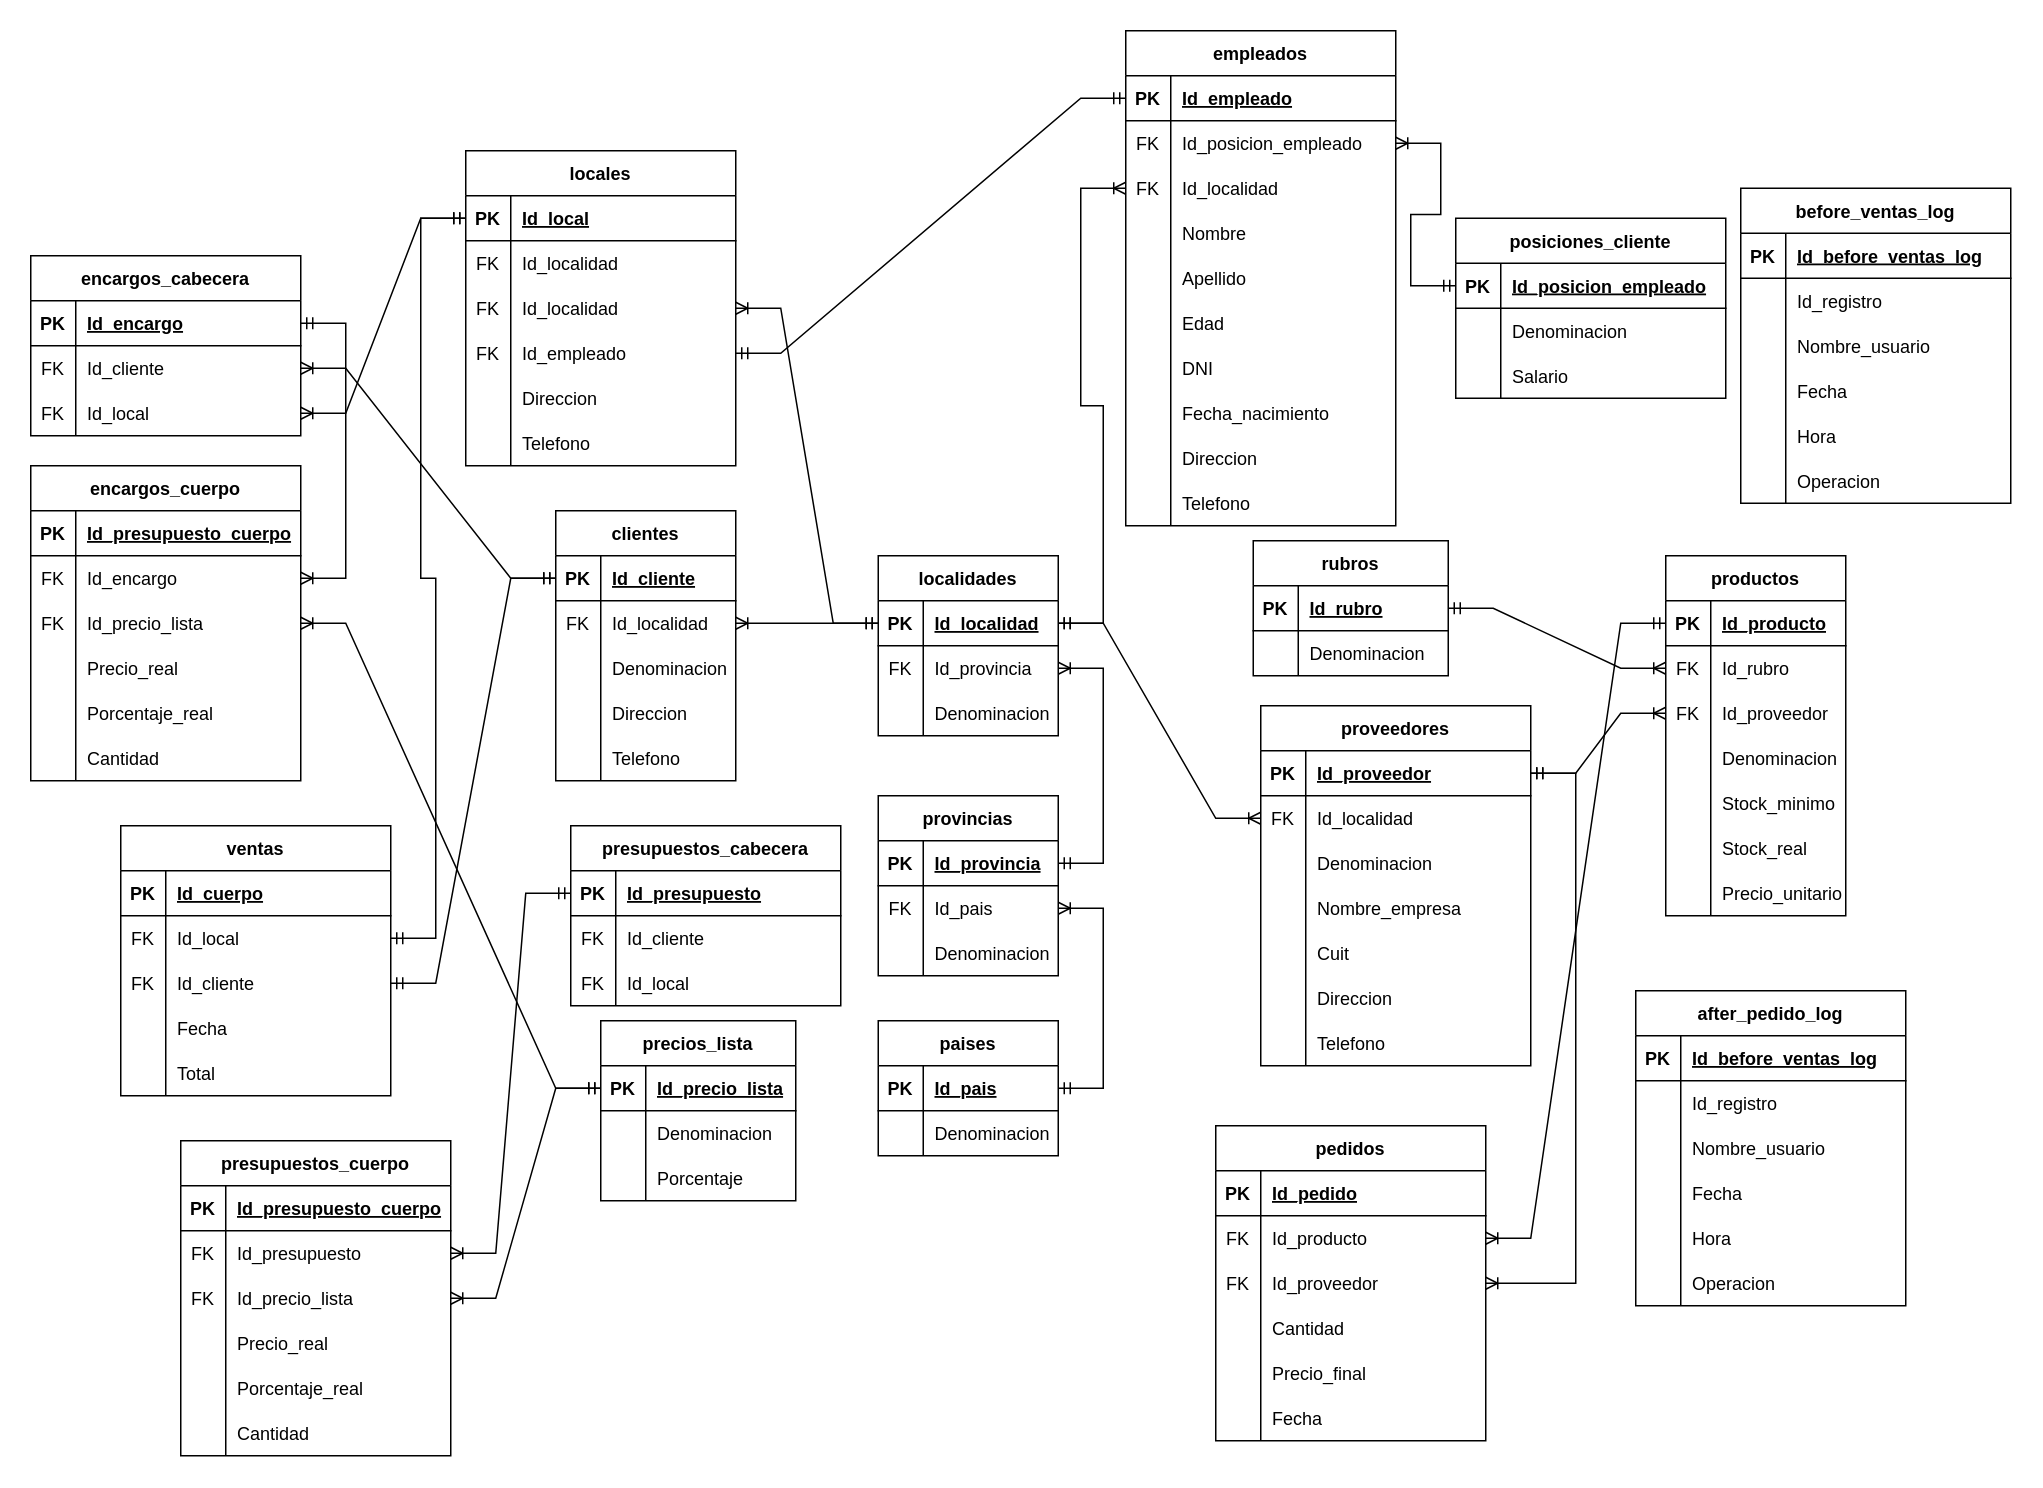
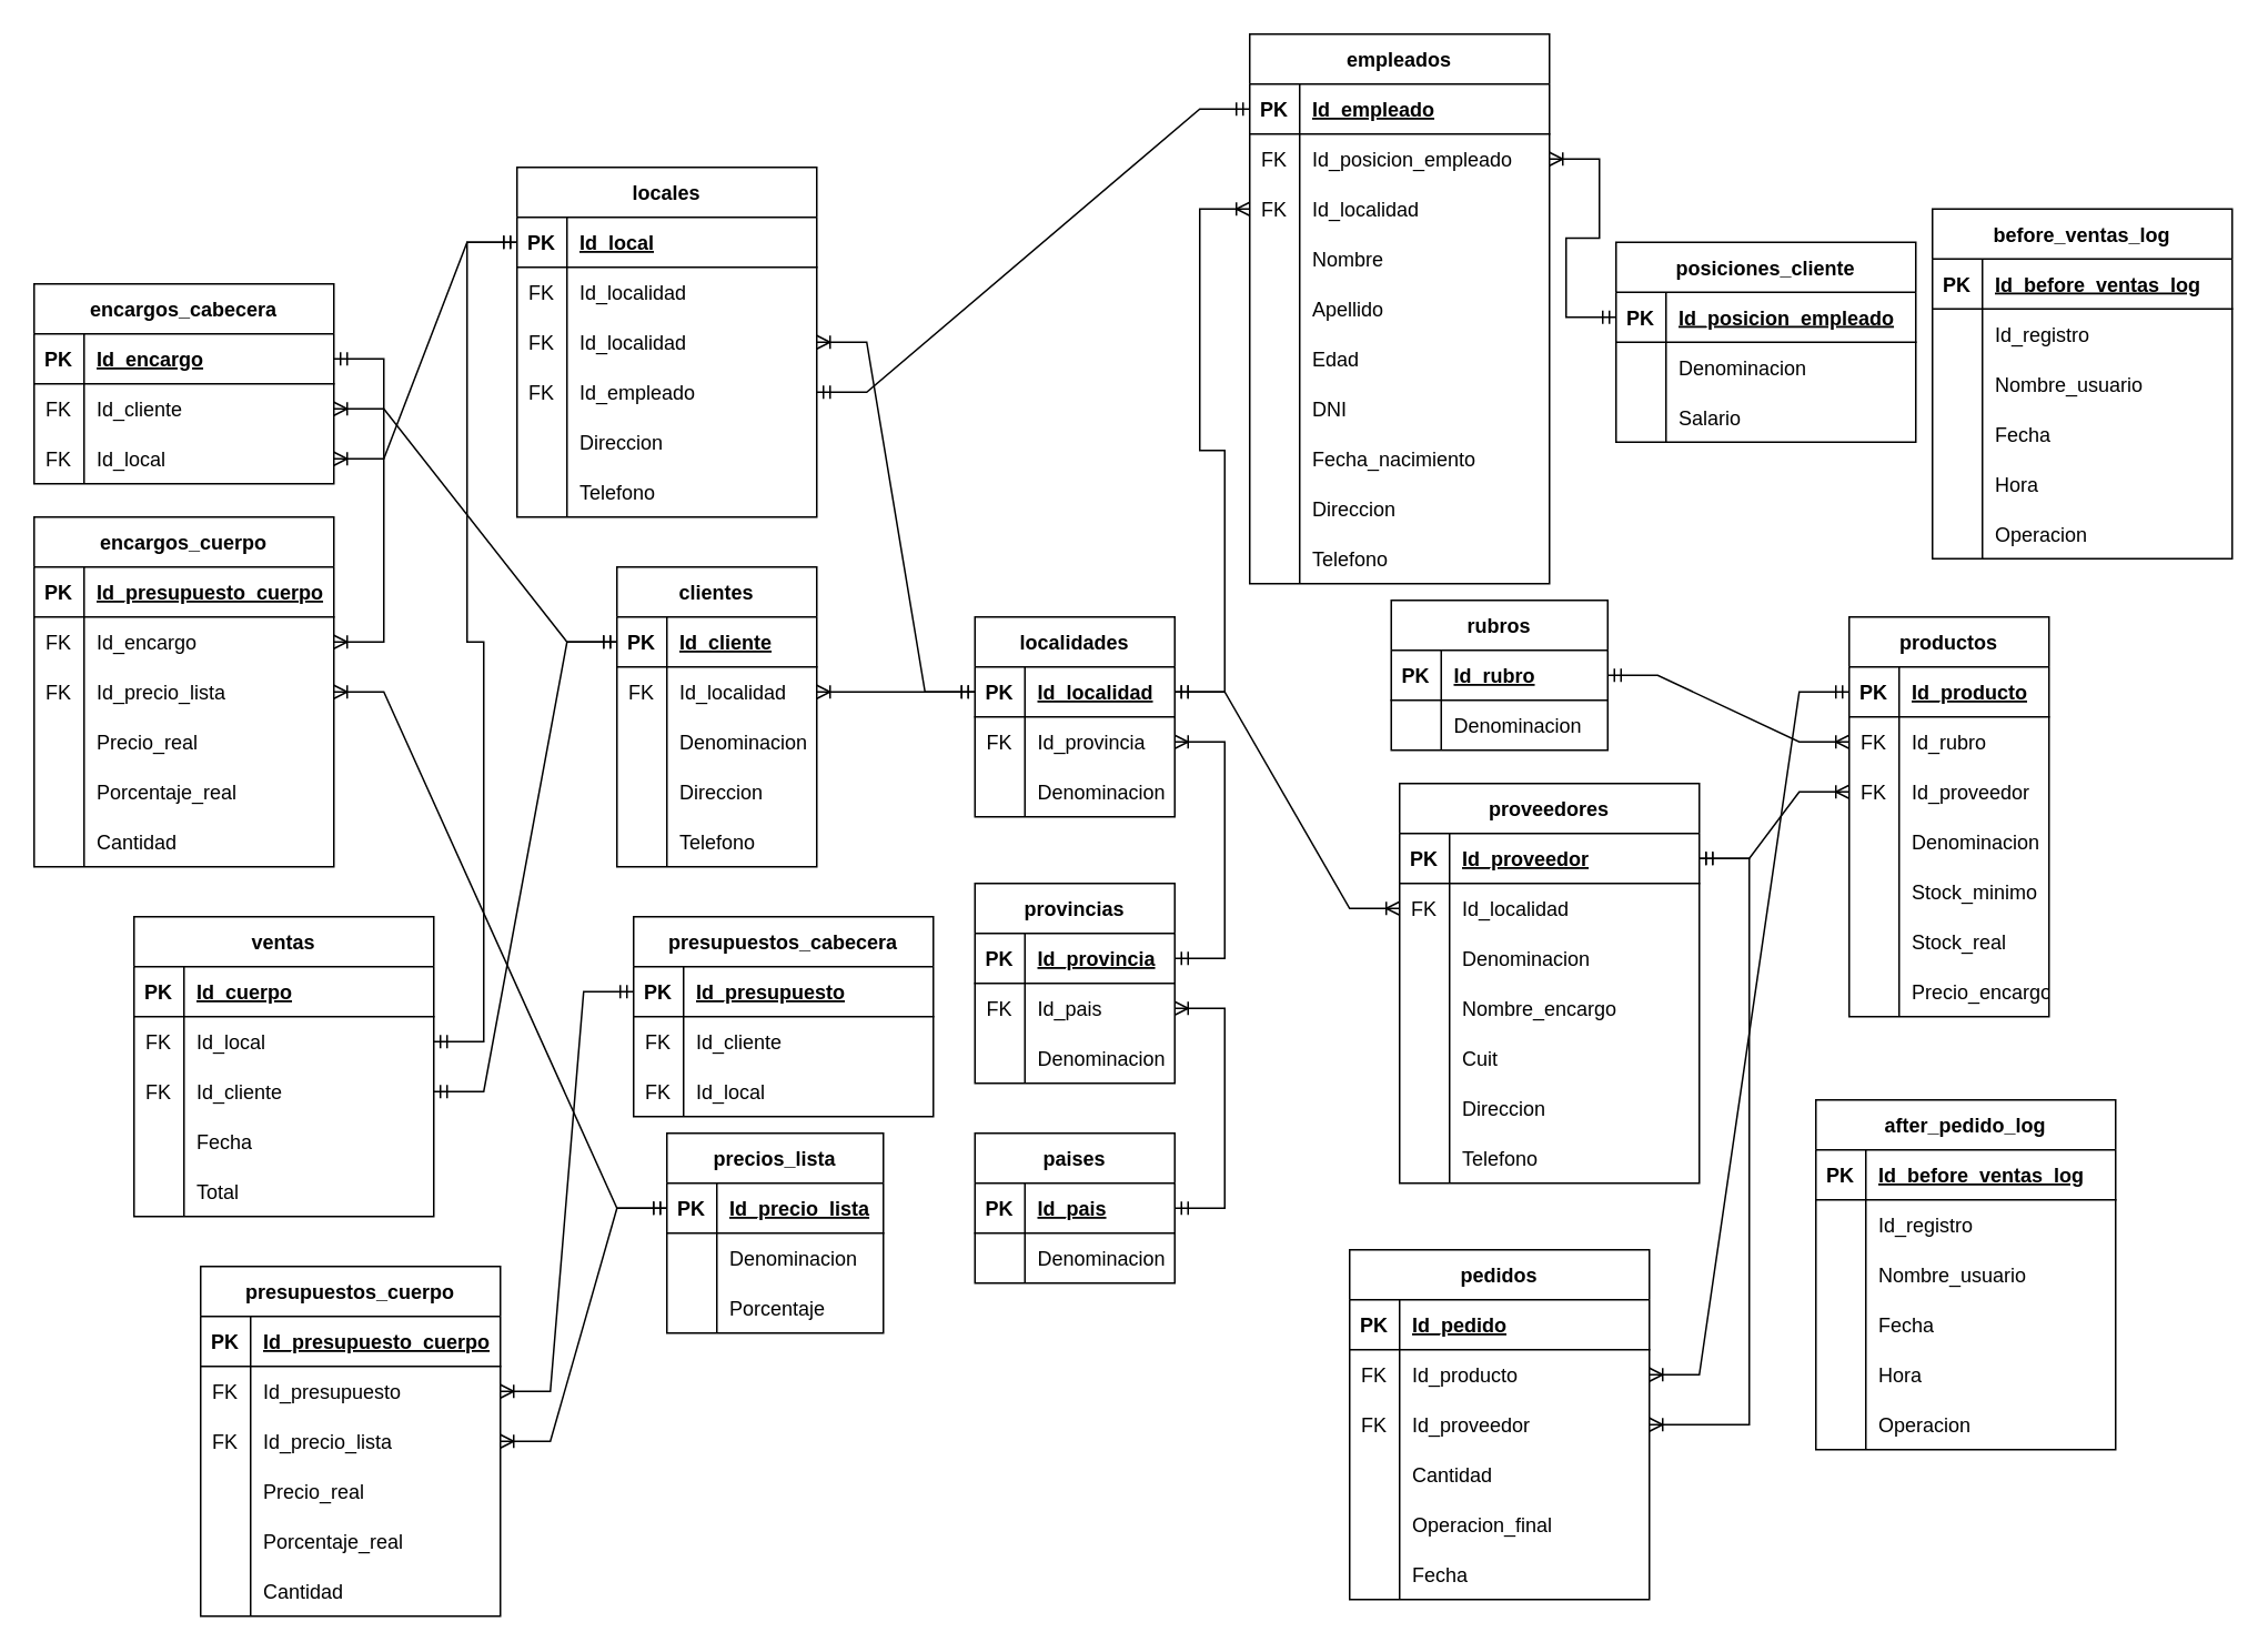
- <mxCell id="147" value="Precio_unitario" style="shape=partialRectangle;connectable=0;fillColor=none;top=0;left=0;bottom=0;right=0;align=left;spacingLeft=6;overflow=hidden;" vertex="1" parent="145"><mxGeometry x="30" width="90" height="30" as="geometry"><mxRectangle width="90" height="30" as="alternateBounds" /></mxGeometry></mxCell>
+ <mxCell id="147" value="Precio_encargos" style="shape=partialRectangle;connectable=0;fillColor=none;top=0;left=0;bottom=0;right=0;align=left;spacingLeft=6;overflow=hidden;" vertex="1" parent="145"><mxGeometry x="30" width="90" height="30" as="geometry"><mxRectangle width="90" height="30" as="alternateBounds" /></mxGeometry></mxCell>
- <mxCell id="114" value="Nombre_empresa" style="shape=partialRectangle;connectable=0;fillColor=none;top=0;left=0;bottom=0;right=0;align=left;spacingLeft=6;overflow=hidden;" parent="112" vertex="1"><mxGeometry x="30" width="150" height="30" as="geometry"><mxRectangle width="150" height="30" as="alternateBounds" /></mxGeometry></mxCell>
+ <mxCell id="114" value="Nombre_encargo" style="shape=partialRectangle;connectable=0;fillColor=none;top=0;left=0;bottom=0;right=0;align=left;spacingLeft=6;overflow=hidden;" parent="112" vertex="1"><mxGeometry x="30" width="150" height="30" as="geometry"><mxRectangle width="150" height="30" as="alternateBounds" /></mxGeometry></mxCell>
- <mxCell id="165" value="Precio_final" style="shape=partialRectangle;connectable=0;fillColor=none;top=0;left=0;bottom=0;right=0;align=left;spacingLeft=6;overflow=hidden;" vertex="1" parent="163"><mxGeometry x="30" width="150" height="30" as="geometry"><mxRectangle width="150" height="30" as="alternateBounds" /></mxGeometry></mxCell>
+ <mxCell id="165" value="Operacion_final" style="shape=partialRectangle;connectable=0;fillColor=none;top=0;left=0;bottom=0;right=0;align=left;spacingLeft=6;overflow=hidden;" vertex="1" parent="163"><mxGeometry x="30" width="150" height="30" as="geometry"><mxRectangle width="150" height="30" as="alternateBounds" /></mxGeometry></mxCell>
